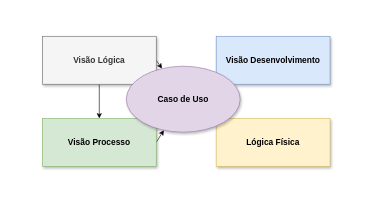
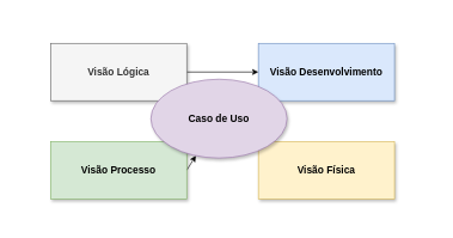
- <mxCell id="3" style="edgeStyle=none;html=1;exitX=1;exitY=0.5;exitDx=0;exitDy=0;" parent="1" source="5" target="10" edge="1"><mxGeometry relative="1" as="geometry" /></mxCell>
+ <mxCell id="3" style="edgeStyle=none;html=1;exitX=1;exitY=0.5;exitDx=0;exitDy=0;entryX=0;entryY=0.5;entryDx=0;entryDy=0;" parent="1" source="5" target="8" edge="1"><mxGeometry relative="1" as="geometry" /></mxCell>
- <mxCell id="4" style="edgeStyle=none;html=1;exitX=0.5;exitY=1;exitDx=0;exitDy=0;entryX=0.5;entryY=0;entryDx=0;entryDy=0;" parent="1" source="5" target="7" edge="1"><mxGeometry relative="1" as="geometry" /></mxCell>
- <mxCell id="9" value="&lt;b&gt;&lt;font style=&quot;font-size: 14px;&quot;&gt;Lógica Física&lt;/font&gt;&lt;/b&gt;" style="rounded=0;whiteSpace=wrap;html=1;shadow=1;fillColor=#fff2cc;strokeColor=#d6b656;" parent="1" vertex="1"><mxGeometry x="360" y="197" width="190" height="80" as="geometry" /></mxCell>
+ <mxCell id="9" value="&lt;b&gt;&lt;font style=&quot;font-size: 14px;&quot;&gt;Visão Física&lt;/font&gt;&lt;/b&gt;" style="rounded=0;whiteSpace=wrap;html=1;shadow=1;fillColor=#fff2cc;strokeColor=#d6b656;" parent="1" vertex="1"><mxGeometry x="360" y="197" width="190" height="80" as="geometry" /></mxCell>
